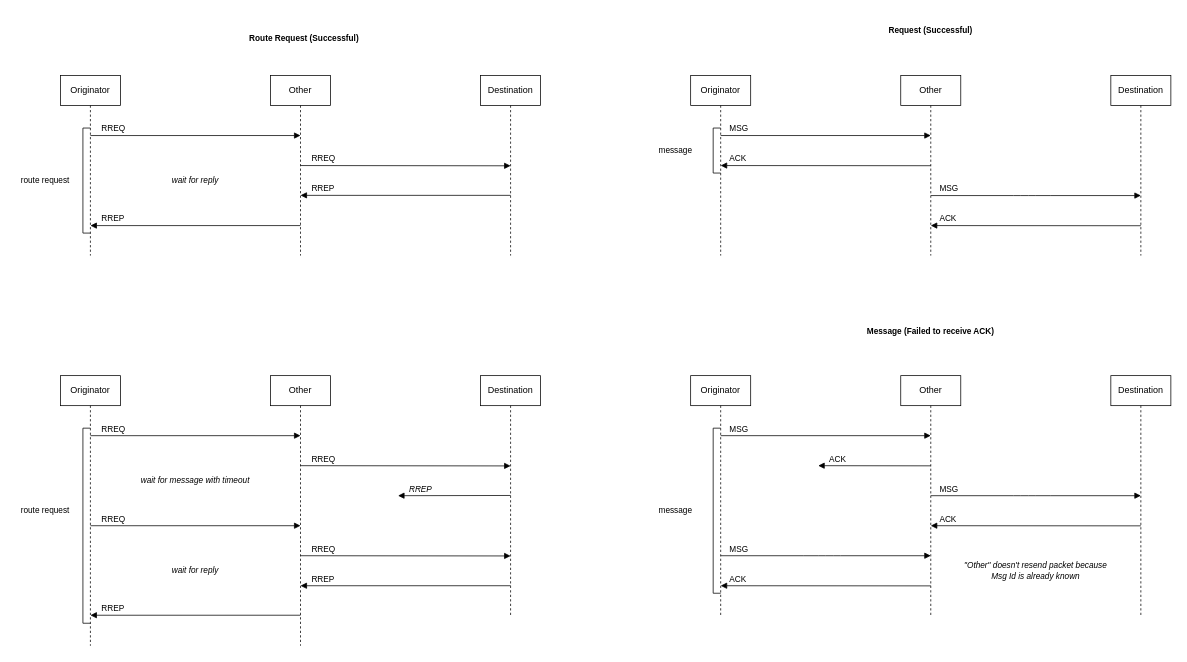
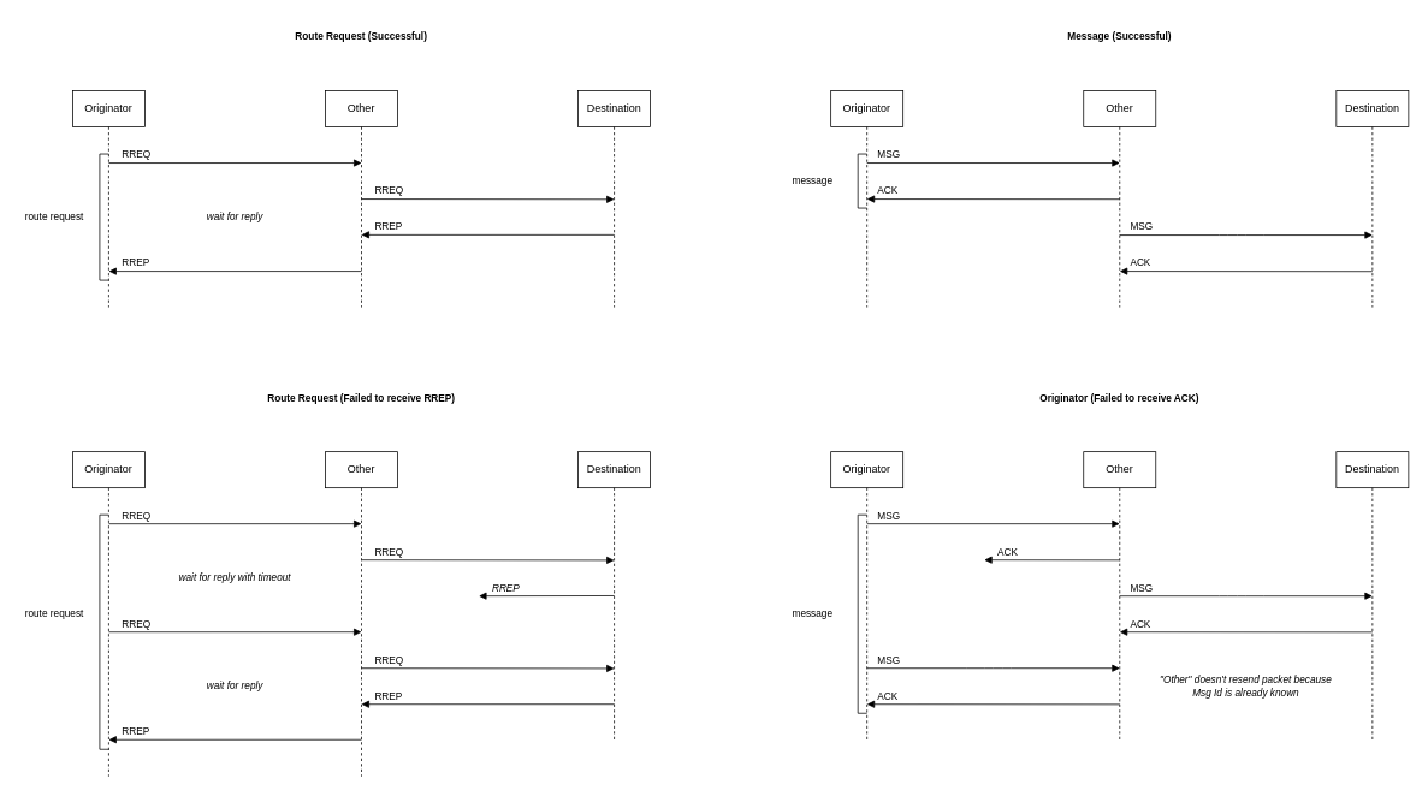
- <mxCell id="31" value="Request (Successful)" style="text;align=center;fontStyle=1;verticalAlign=middle;spacingLeft=3;spacingRight=3;strokeColor=none;rotatable=0;points=[[0,0.5],[1,0.5]];portConstraint=eastwest;fontSize=11;" parent="1" vertex="1"><mxGeometry x="1120" width="240" height="40" as="geometry" y="20" /></mxCell>
+ <mxCell id="31" value="Message (Successful)" style="text;align=center;fontStyle=1;verticalAlign=middle;spacingLeft=3;spacingRight=3;strokeColor=none;rotatable=0;points=[[0,0.5],[1,0.5]];portConstraint=eastwest;fontSize=11;" parent="1" vertex="1"><mxGeometry x="1120" width="240" height="40" as="geometry" y="20" /></mxCell>
- <mxCell id="2" value="Route Request (Successful)" style="text;align=center;fontStyle=1;verticalAlign=middle;spacingLeft=3;spacingRight=3;strokeColor=none;rotatable=0;points=[[0,0.5],[1,0.5]];portConstraint=eastwest;fontSize=11;" parent="1" vertex="1"><mxGeometry x="305" y="30" width="200" height="40" as="geometry" /></mxCell>
+ <mxCell id="2" value="Route Request (Successful)" style="text;align=center;fontStyle=1;verticalAlign=middle;spacingLeft=3;spacingRight=3;strokeColor=none;rotatable=0;points=[[0,0.5],[1,0.5]];portConstraint=eastwest;fontSize=11;" parent="1" vertex="1"><mxGeometry x="300" width="200" height="40" as="geometry" y="20" /></mxCell>
+ <mxCell id="13" value="Route Request (Failed to receive RREP)" style="text;align=center;fontStyle=1;verticalAlign=middle;spacingLeft=3;spacingRight=3;strokeColor=none;rotatable=0;points=[[0,0.5],[1,0.5]];portConstraint=eastwest;fontSize=11;" parent="1" vertex="1"><mxGeometry x="120" y="420" width="560" height="40" as="geometry" /></mxCell>
- <mxCell id="42" value="Message (Failed to receive ACK)" style="text;align=center;fontStyle=1;verticalAlign=middle;spacingLeft=3;spacingRight=3;strokeColor=none;rotatable=0;points=[[0,0.5],[1,0.5]];portConstraint=eastwest;fontSize=11;" parent="1" vertex="1"><mxGeometry x="1120" y="420" width="240" height="40" as="geometry" /></mxCell>
+ <mxCell id="42" value="Originator (Failed to receive ACK)" style="text;align=center;fontStyle=1;verticalAlign=middle;spacingLeft=3;spacingRight=3;strokeColor=none;rotatable=0;points=[[0,0.5],[1,0.5]];portConstraint=eastwest;fontSize=11;" parent="1" vertex="1"><mxGeometry x="1120" y="420" width="240" height="40" as="geometry" /></mxCell>
- <mxCell id="19" value="&lt;i&gt;wait for message with timeout&lt;/i&gt;" style="text;html=1;strokeColor=none;align=center;verticalAlign=middle;whiteSpace=wrap;rounded=0;fontSize=11;fillColor=none;" parent="1" vertex="1"><mxGeometry x="160" y="630" width="200" height="20" as="geometry" /></mxCell>
+ <mxCell id="19" value="&lt;i&gt;wait for reply with timeout&lt;/i&gt;" style="text;html=1;strokeColor=none;align=center;verticalAlign=middle;whiteSpace=wrap;rounded=0;fontSize=11;fillColor=none;" parent="1" vertex="1"><mxGeometry x="160" y="630" width="200" height="20" as="geometry" /></mxCell>
